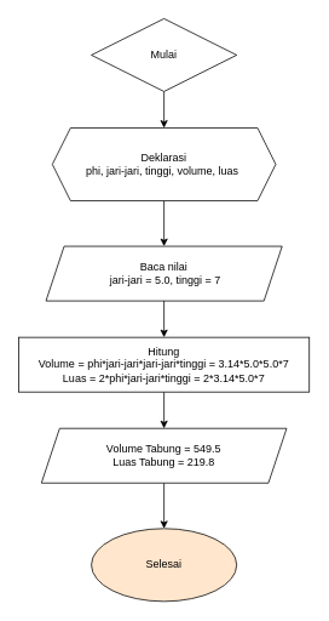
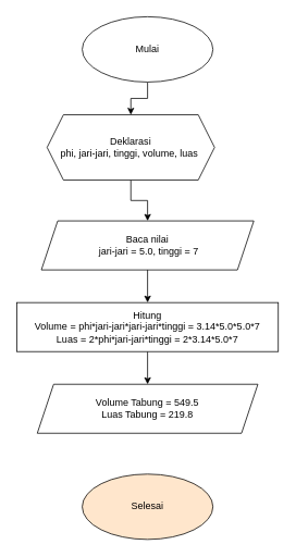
- <mxCell id="7" value="Mulai" style="rhombus;whiteSpace=wrap;html=1;" vertex="1" parent="1"><mxGeometry x="100" y="20" width="160" height="80" as="geometry" /></mxCell>
+ <mxCell id="7" value="Mulai" style="ellipse;whiteSpace=wrap;html=1;" vertex="1" parent="1"><mxGeometry x="100" y="20" width="160" height="80" as="geometry" /></mxCell>
- <mxCell id="3" value="Deklarasi &lt;br&gt;phi, jari-jari, tinggi, volume, luas&amp;nbsp;" style="shape=hexagon;perimeter=hexagonPerimeter2;whiteSpace=wrap;html=1;fixedSize=1;" vertex="1" parent="1"><mxGeometry x="57" y="140" width="246" height="80" as="geometry" /></mxCell>
+ <mxCell id="3" value="Deklarasi &lt;br&gt;phi, jari-jari, tinggi, volume, luas&amp;nbsp;" style="shape=hexagon;perimeter=hexagonPerimeter2;whiteSpace=wrap;html=1;fixedSize=1;" vertex="1" parent="1"><mxGeometry x="57" y="140" width="205" height="80" as="geometry" /></mxCell>
- <mxCell id="10" value="" style="edgeStyle=orthogonalEdgeStyle;rounded=0;orthogonalLoop=1;jettySize=auto;html=1;" edge="1" parent="1" source="11" target="12"><mxGeometry relative="1" as="geometry" /></mxCell>
